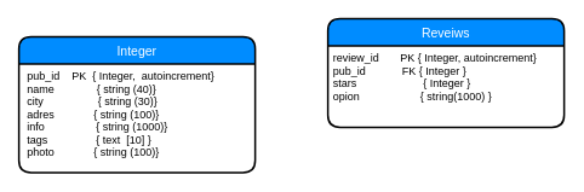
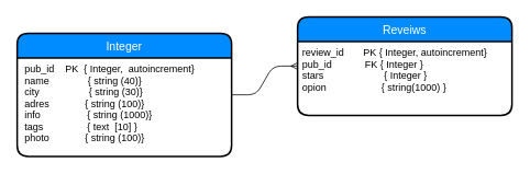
+ <mxCell id="6" value="" style="edgeStyle=entityRelationEdgeStyle;fontSize=12;html=1;endArrow=ERmany;entryX=0;entryY=0.5;entryDx=0;entryDy=0;exitX=1;exitY=0.5;exitDx=0;exitDy=0;" edge="1" parent="1" source="2" target="4"><mxGeometry width="100" height="100" relative="1" as="geometry"><mxPoint x="20" y="310" as="sourcePoint" /><mxPoint x="120" y="210" as="targetPoint" /></mxGeometry></mxCell>
